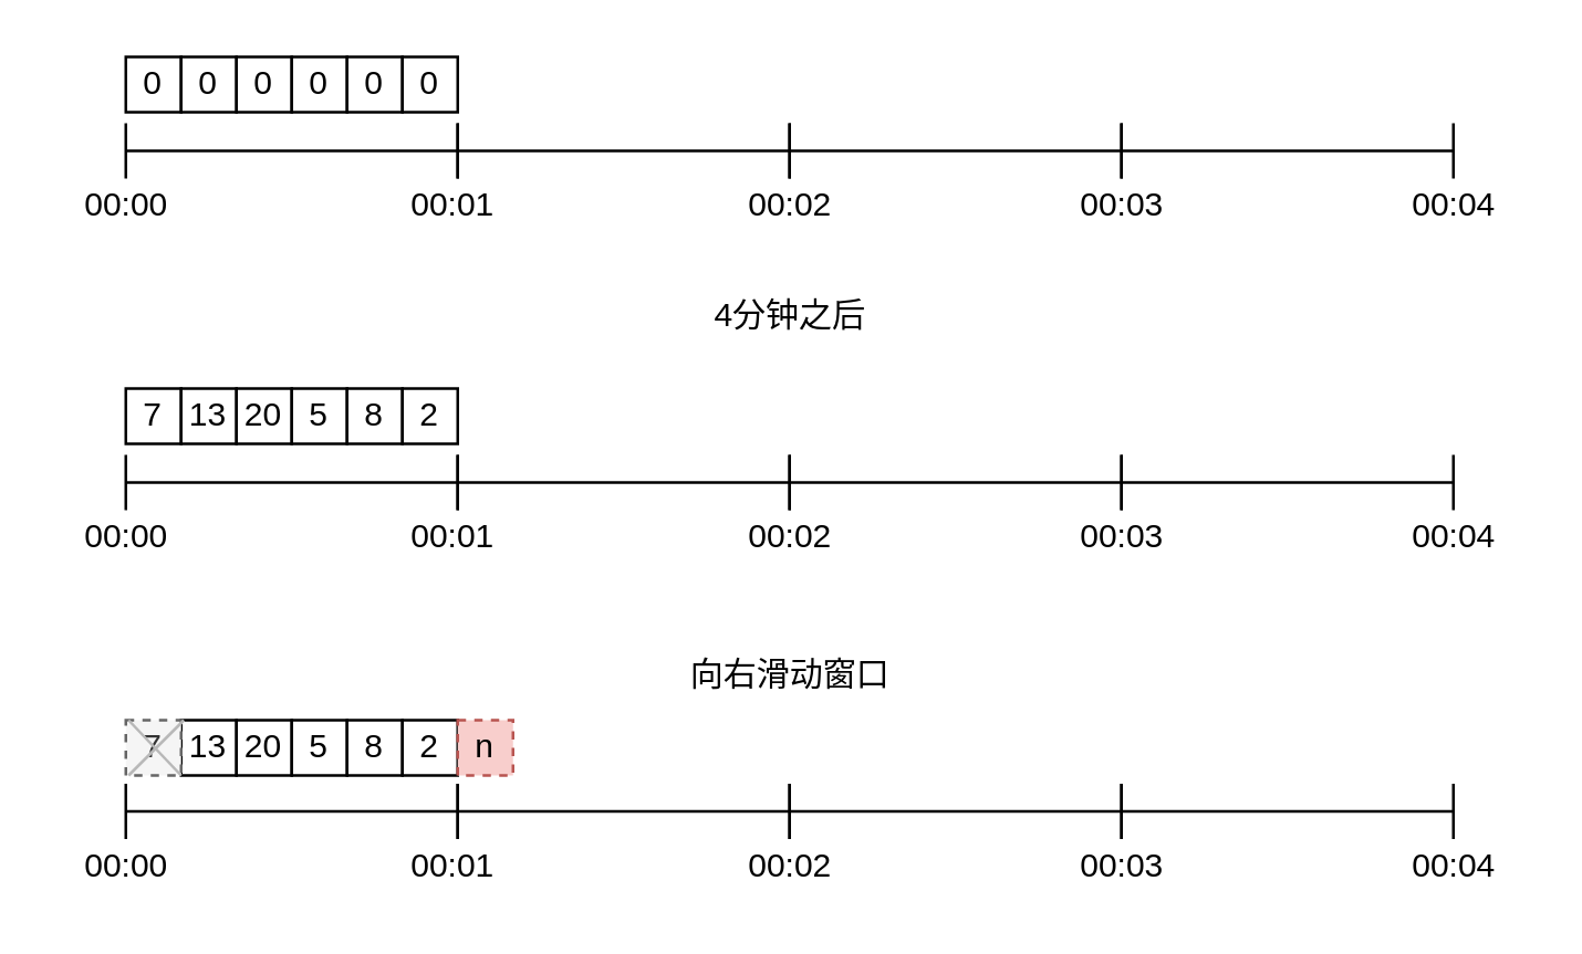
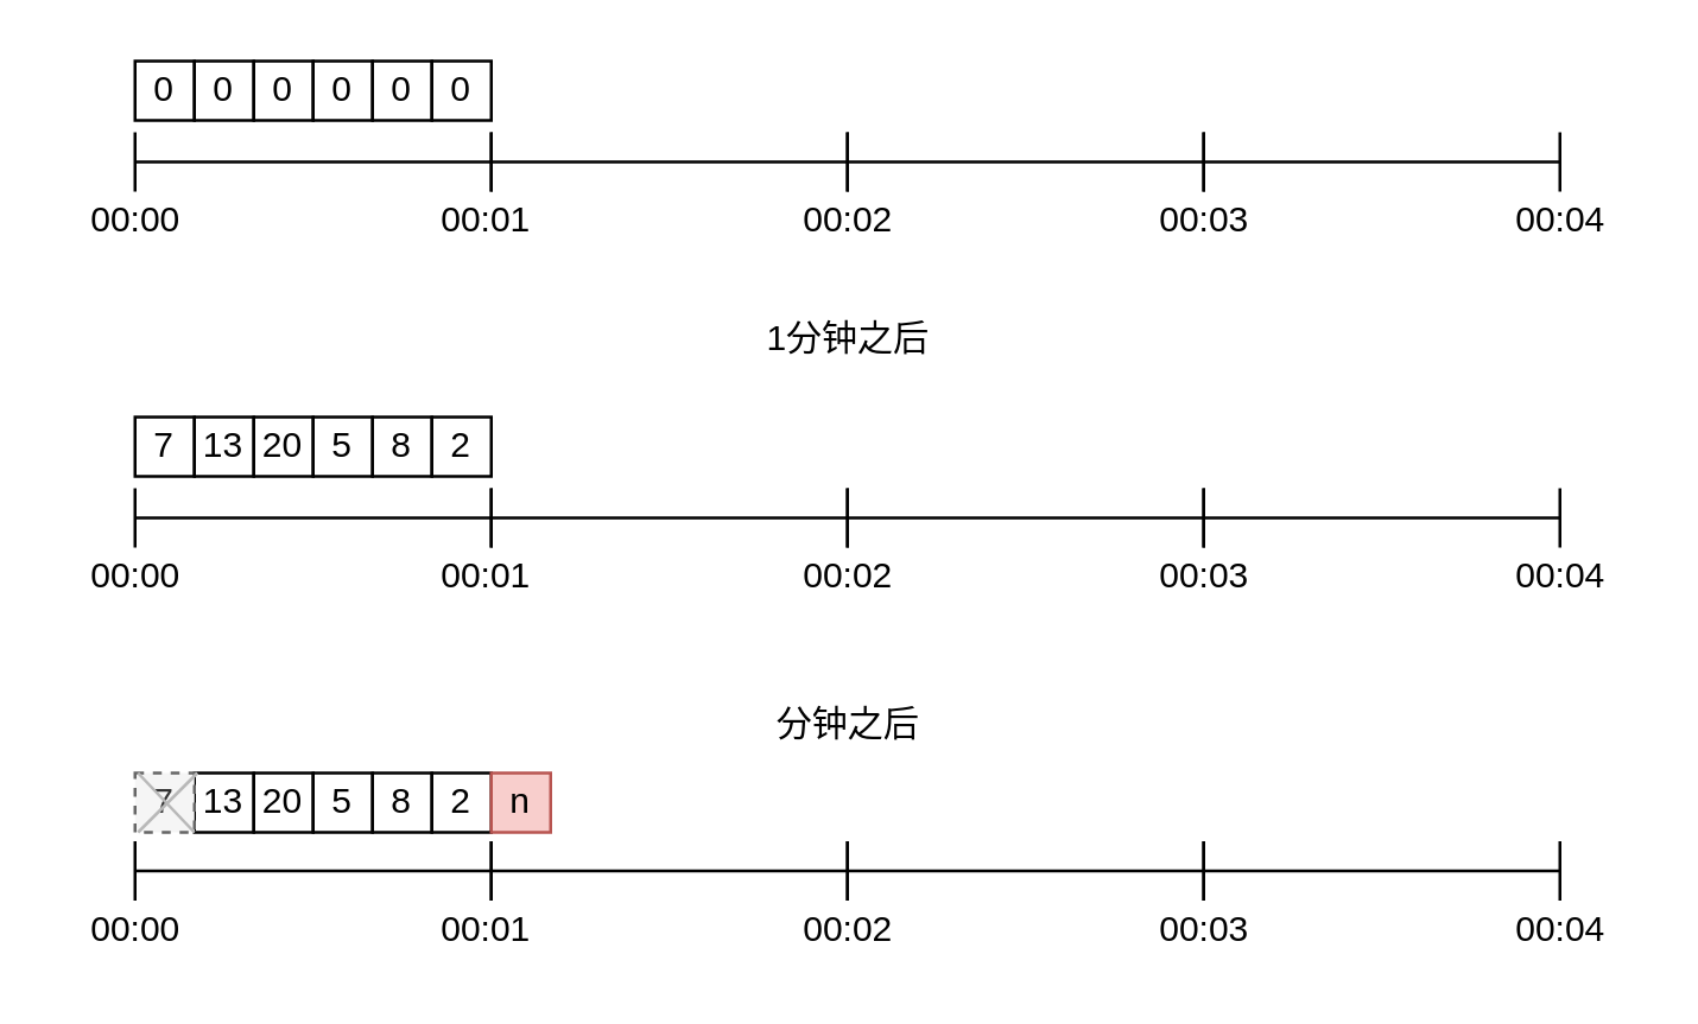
- <mxCell id="50" value="4分钟之后" style="text;html=1;strokeColor=none;fillColor=none;align=center;verticalAlign=middle;whiteSpace=wrap;rounded=0;dashed=1;" vertex="1" parent="1"><mxGeometry x="244.5" y="104" width="81" height="20" as="geometry" /></mxCell>
+ <mxCell id="50" value="1分钟之后" style="text;html=1;strokeColor=none;fillColor=none;align=center;verticalAlign=middle;whiteSpace=wrap;rounded=0;dashed=1;" vertex="1" parent="1"><mxGeometry x="244.5" y="104" width="81" height="20" as="geometry" /></mxCell>
- <mxCell id="51" value="向右滑动窗口" style="text;html=1;strokeColor=none;fillColor=none;align=center;verticalAlign=middle;whiteSpace=wrap;rounded=0;dashed=1;" vertex="1" parent="1"><mxGeometry x="244.5" y="234" width="81" height="20" as="geometry" /></mxCell>
+ <mxCell id="51" value="分钟之后" style="text;html=1;strokeColor=none;fillColor=none;align=center;verticalAlign=middle;whiteSpace=wrap;rounded=0;dashed=1;" vertex="1" parent="1"><mxGeometry x="244.5" y="234" width="81" height="20" as="geometry" /></mxCell>
- <mxCell id="31" value="n" style="rounded=0;whiteSpace=wrap;html=1;fillColor=#f8cecc;strokeColor=#b85450;dashed=1;" vertex="1" parent="1"><mxGeometry x="165" y="260" width="20" height="20" as="geometry" /></mxCell>
+ <mxCell id="31" value="n" style="rounded=0;whiteSpace=wrap;html=1;fillColor=#f8cecc;strokeColor=#b85450;" vertex="1" parent="1"><mxGeometry x="165" y="260" width="20" height="20" as="geometry" /></mxCell>
